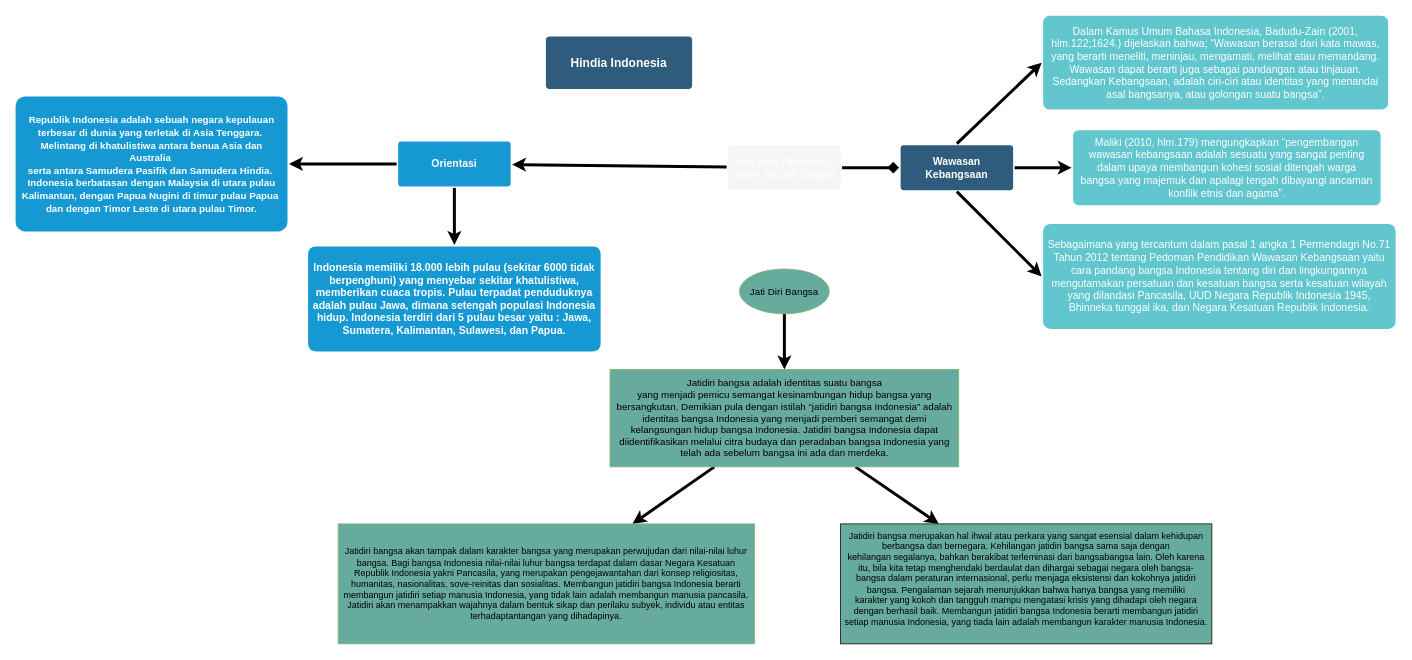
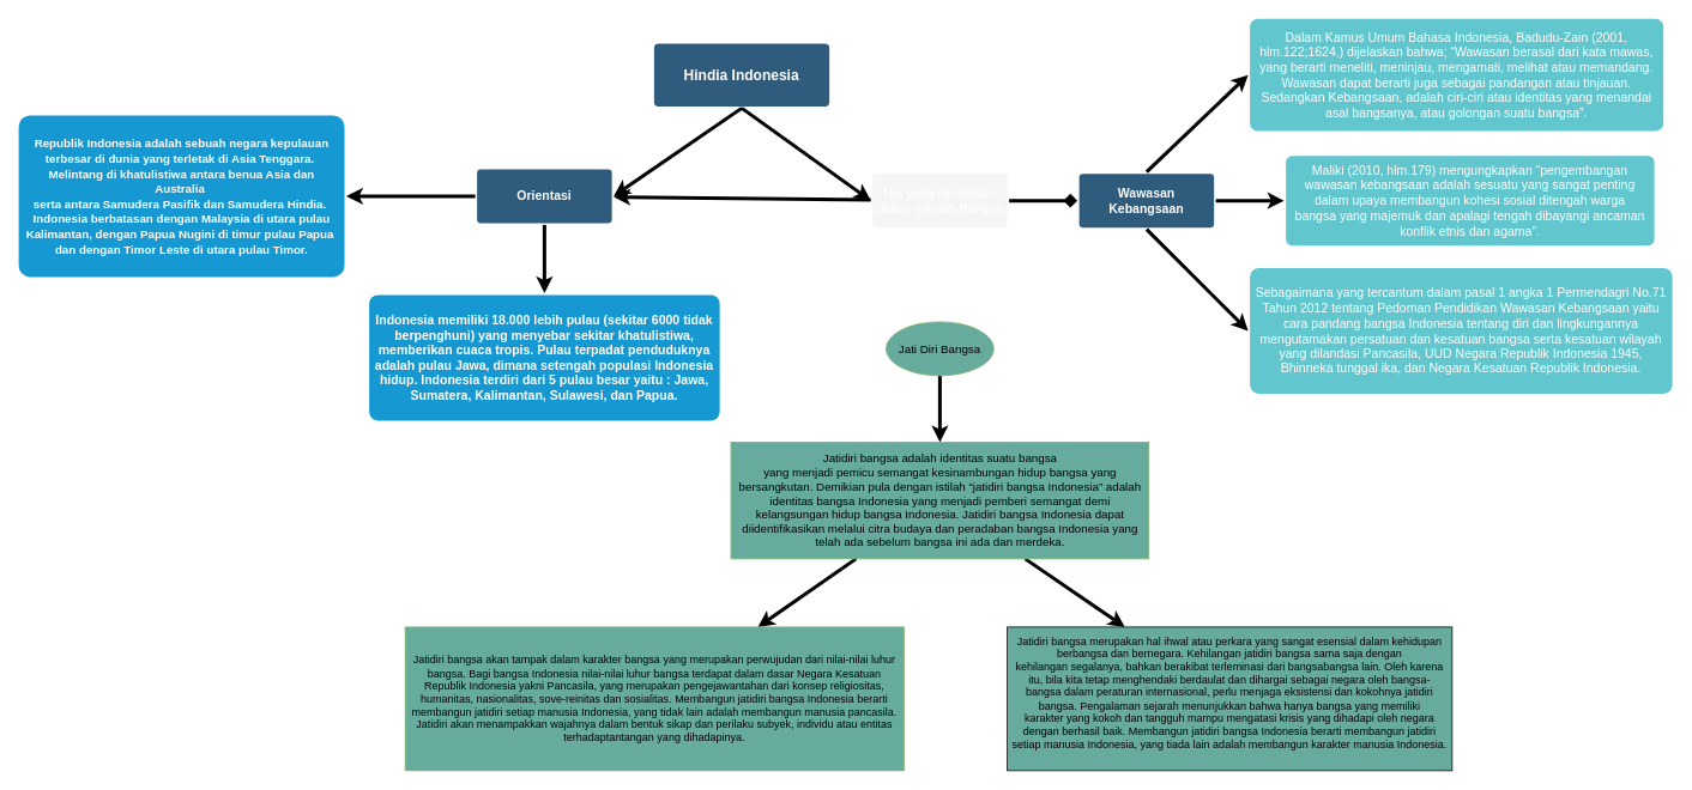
+ <mxCell id="3" style="edgeStyle=none;rounded=0;orthogonalLoop=1;jettySize=auto;html=1;entryX=1;entryY=0.5;entryDx=0;entryDy=0;fontSize=13;strokeColor=#000000;strokeWidth=4;exitX=0.5;exitY=1;exitDx=0;exitDy=0;" edge="1" parent="1" source="4" target="7"><mxGeometry relative="1" as="geometry" /></mxCell>
+ <mxCell id="2" style="rounded=0;orthogonalLoop=1;jettySize=auto;html=1;entryX=0;entryY=0.5;entryDx=0;entryDy=0;fontSize=13;strokeWidth=4;exitX=0.5;exitY=1;exitDx=0;exitDy=0;" edge="1" parent="1" source="4" target="10"><mxGeometry relative="1" as="geometry" /></mxCell>
- <mxCell id="7" value="Orientasi" style="rounded=1;whiteSpace=wrap;html=1;shadow=0;labelBackgroundColor=none;strokeColor=none;strokeWidth=3;fillColor=#1699d3;fontFamily=Helvetica;fontSize=14;fontColor=#FFFFFF;align=center;spacing=5;fontStyle=1;arcSize=7;perimeterSpacing=2;" parent="1" vertex="1"><mxGeometry x="530" y="188" width="150" height="60" as="geometry" /></mxCell>
+ <mxCell id="7" value="Orientasi" style="rounded=1;whiteSpace=wrap;html=1;shadow=0;labelBackgroundColor=none;strokeColor=none;strokeWidth=3;fillColor=#2f5b7c;fontFamily=Helvetica;fontSize=14;fontColor=#FFFFFF;align=center;spacing=5;fontStyle=1;arcSize=7;perimeterSpacing=2;" parent="1" vertex="1"><mxGeometry x="530" y="188" width="150" height="60" as="geometry" /></mxCell>
